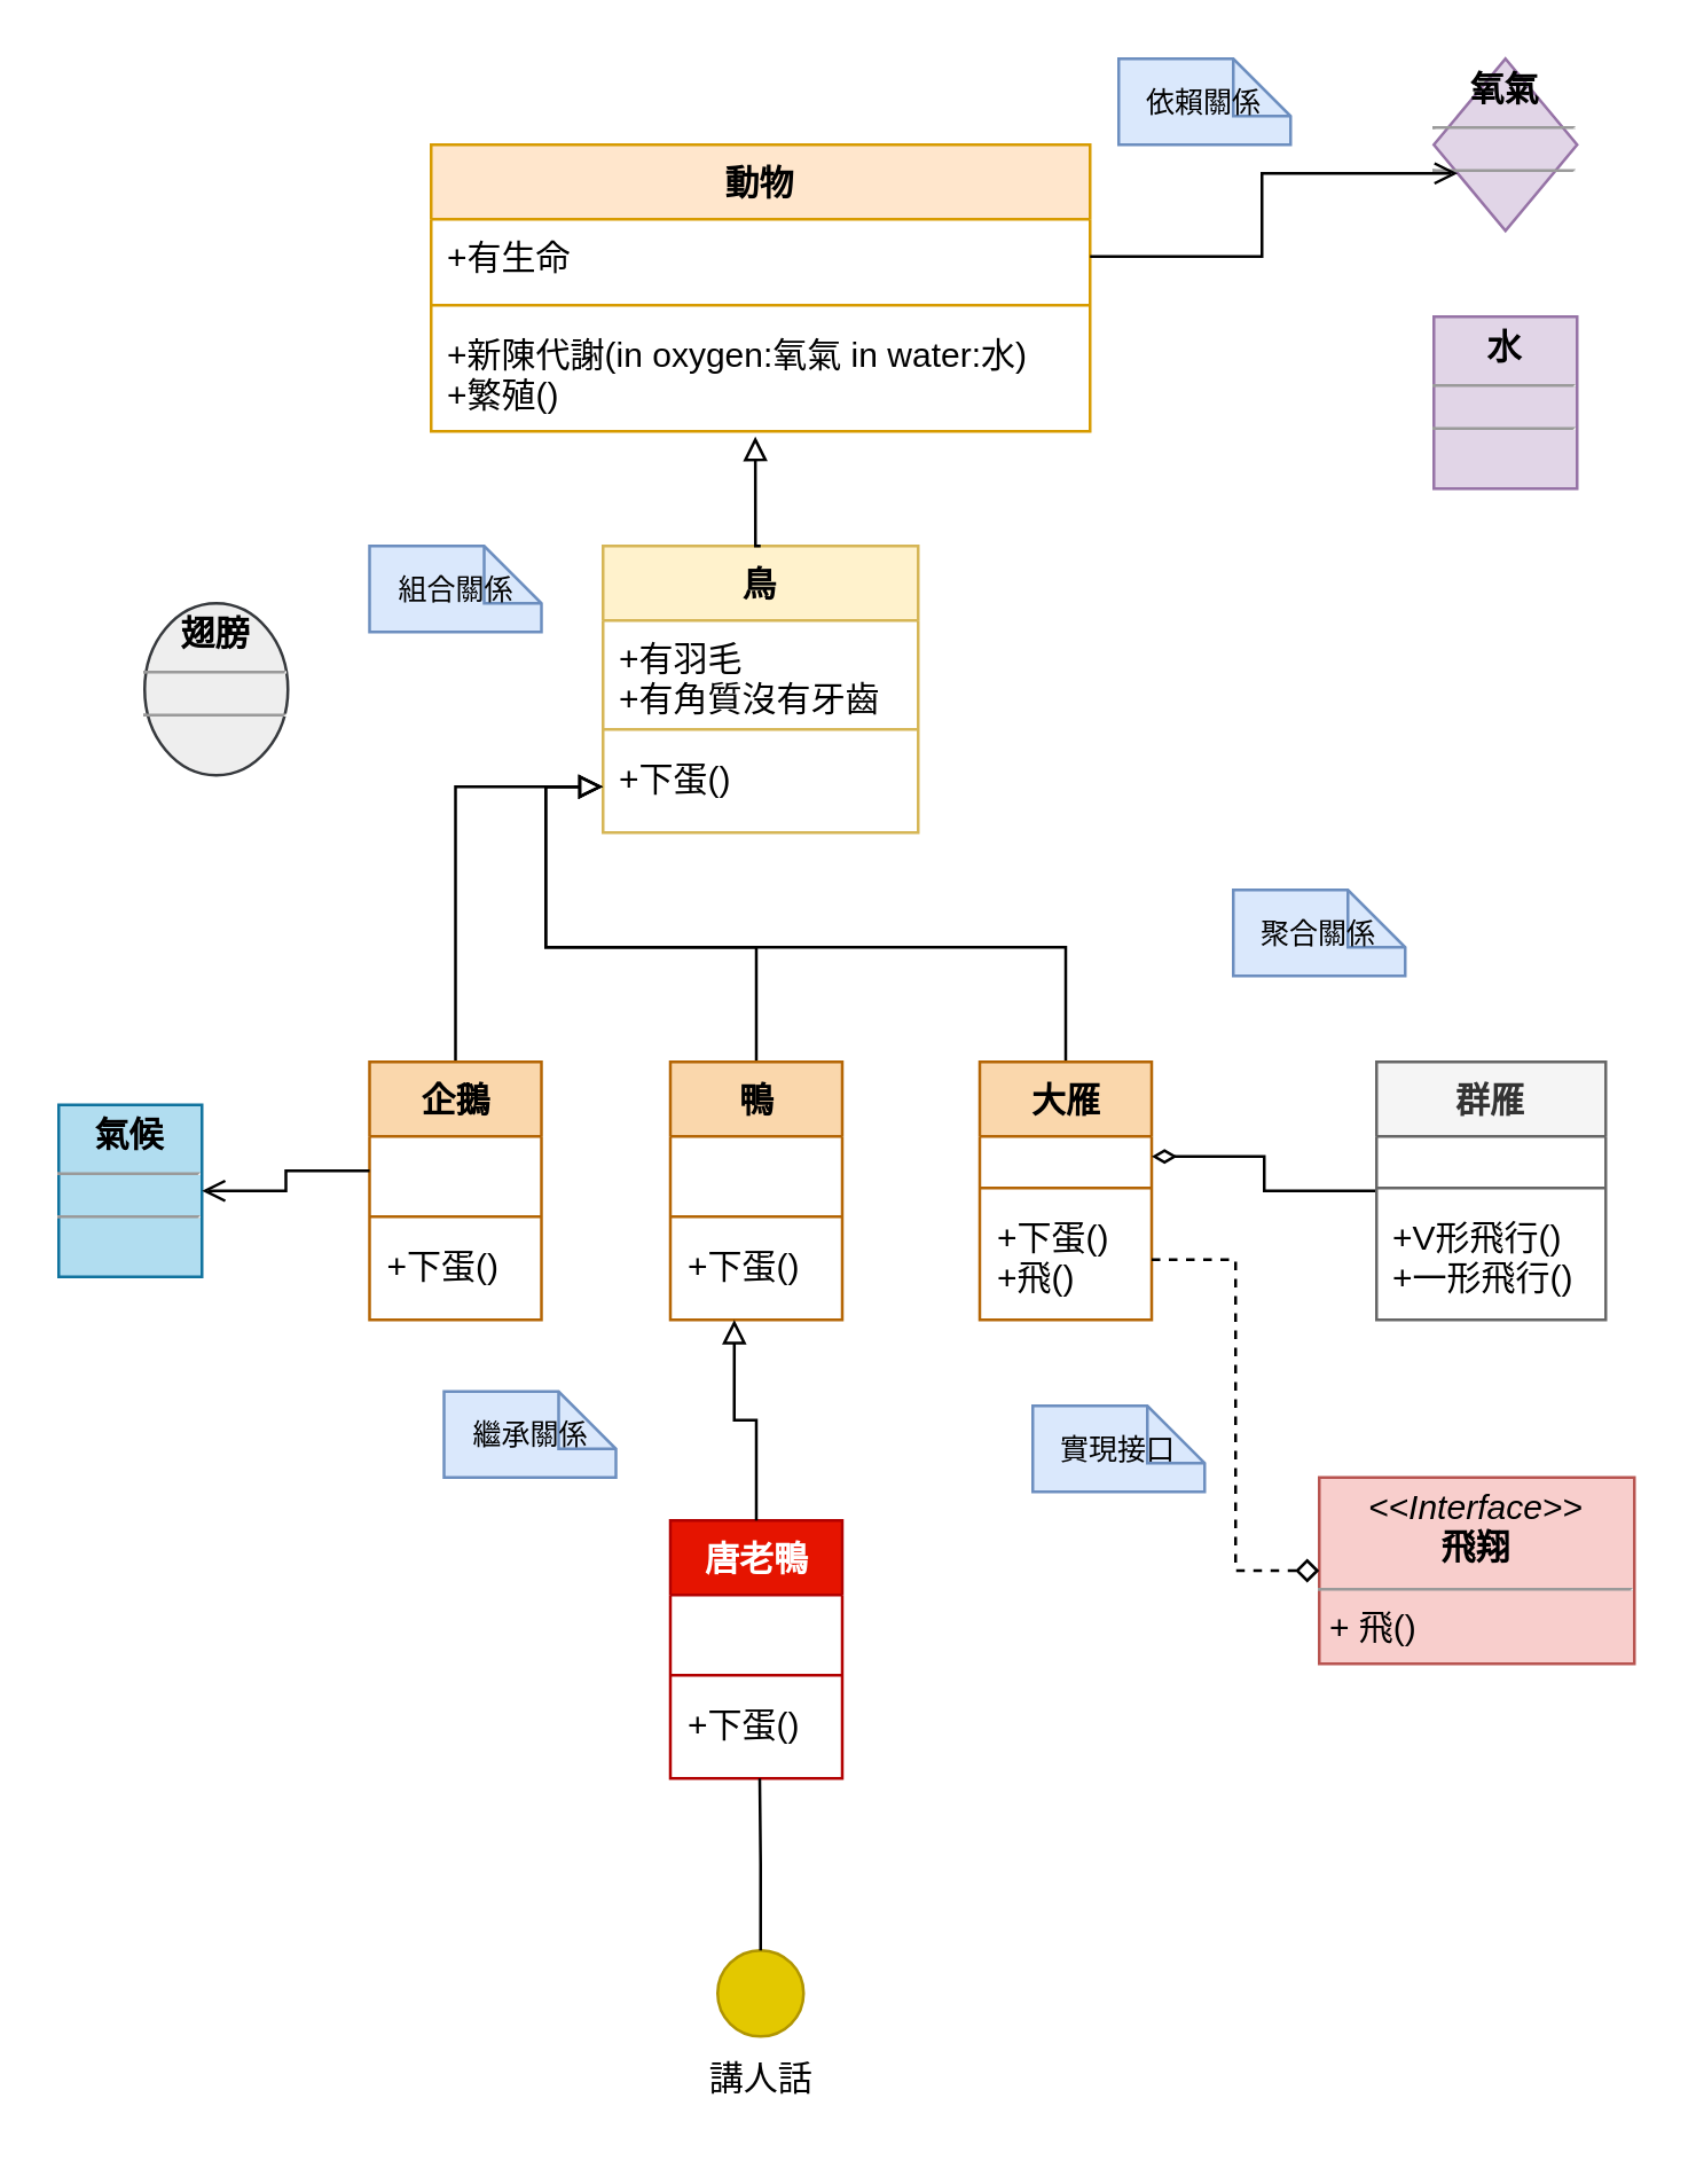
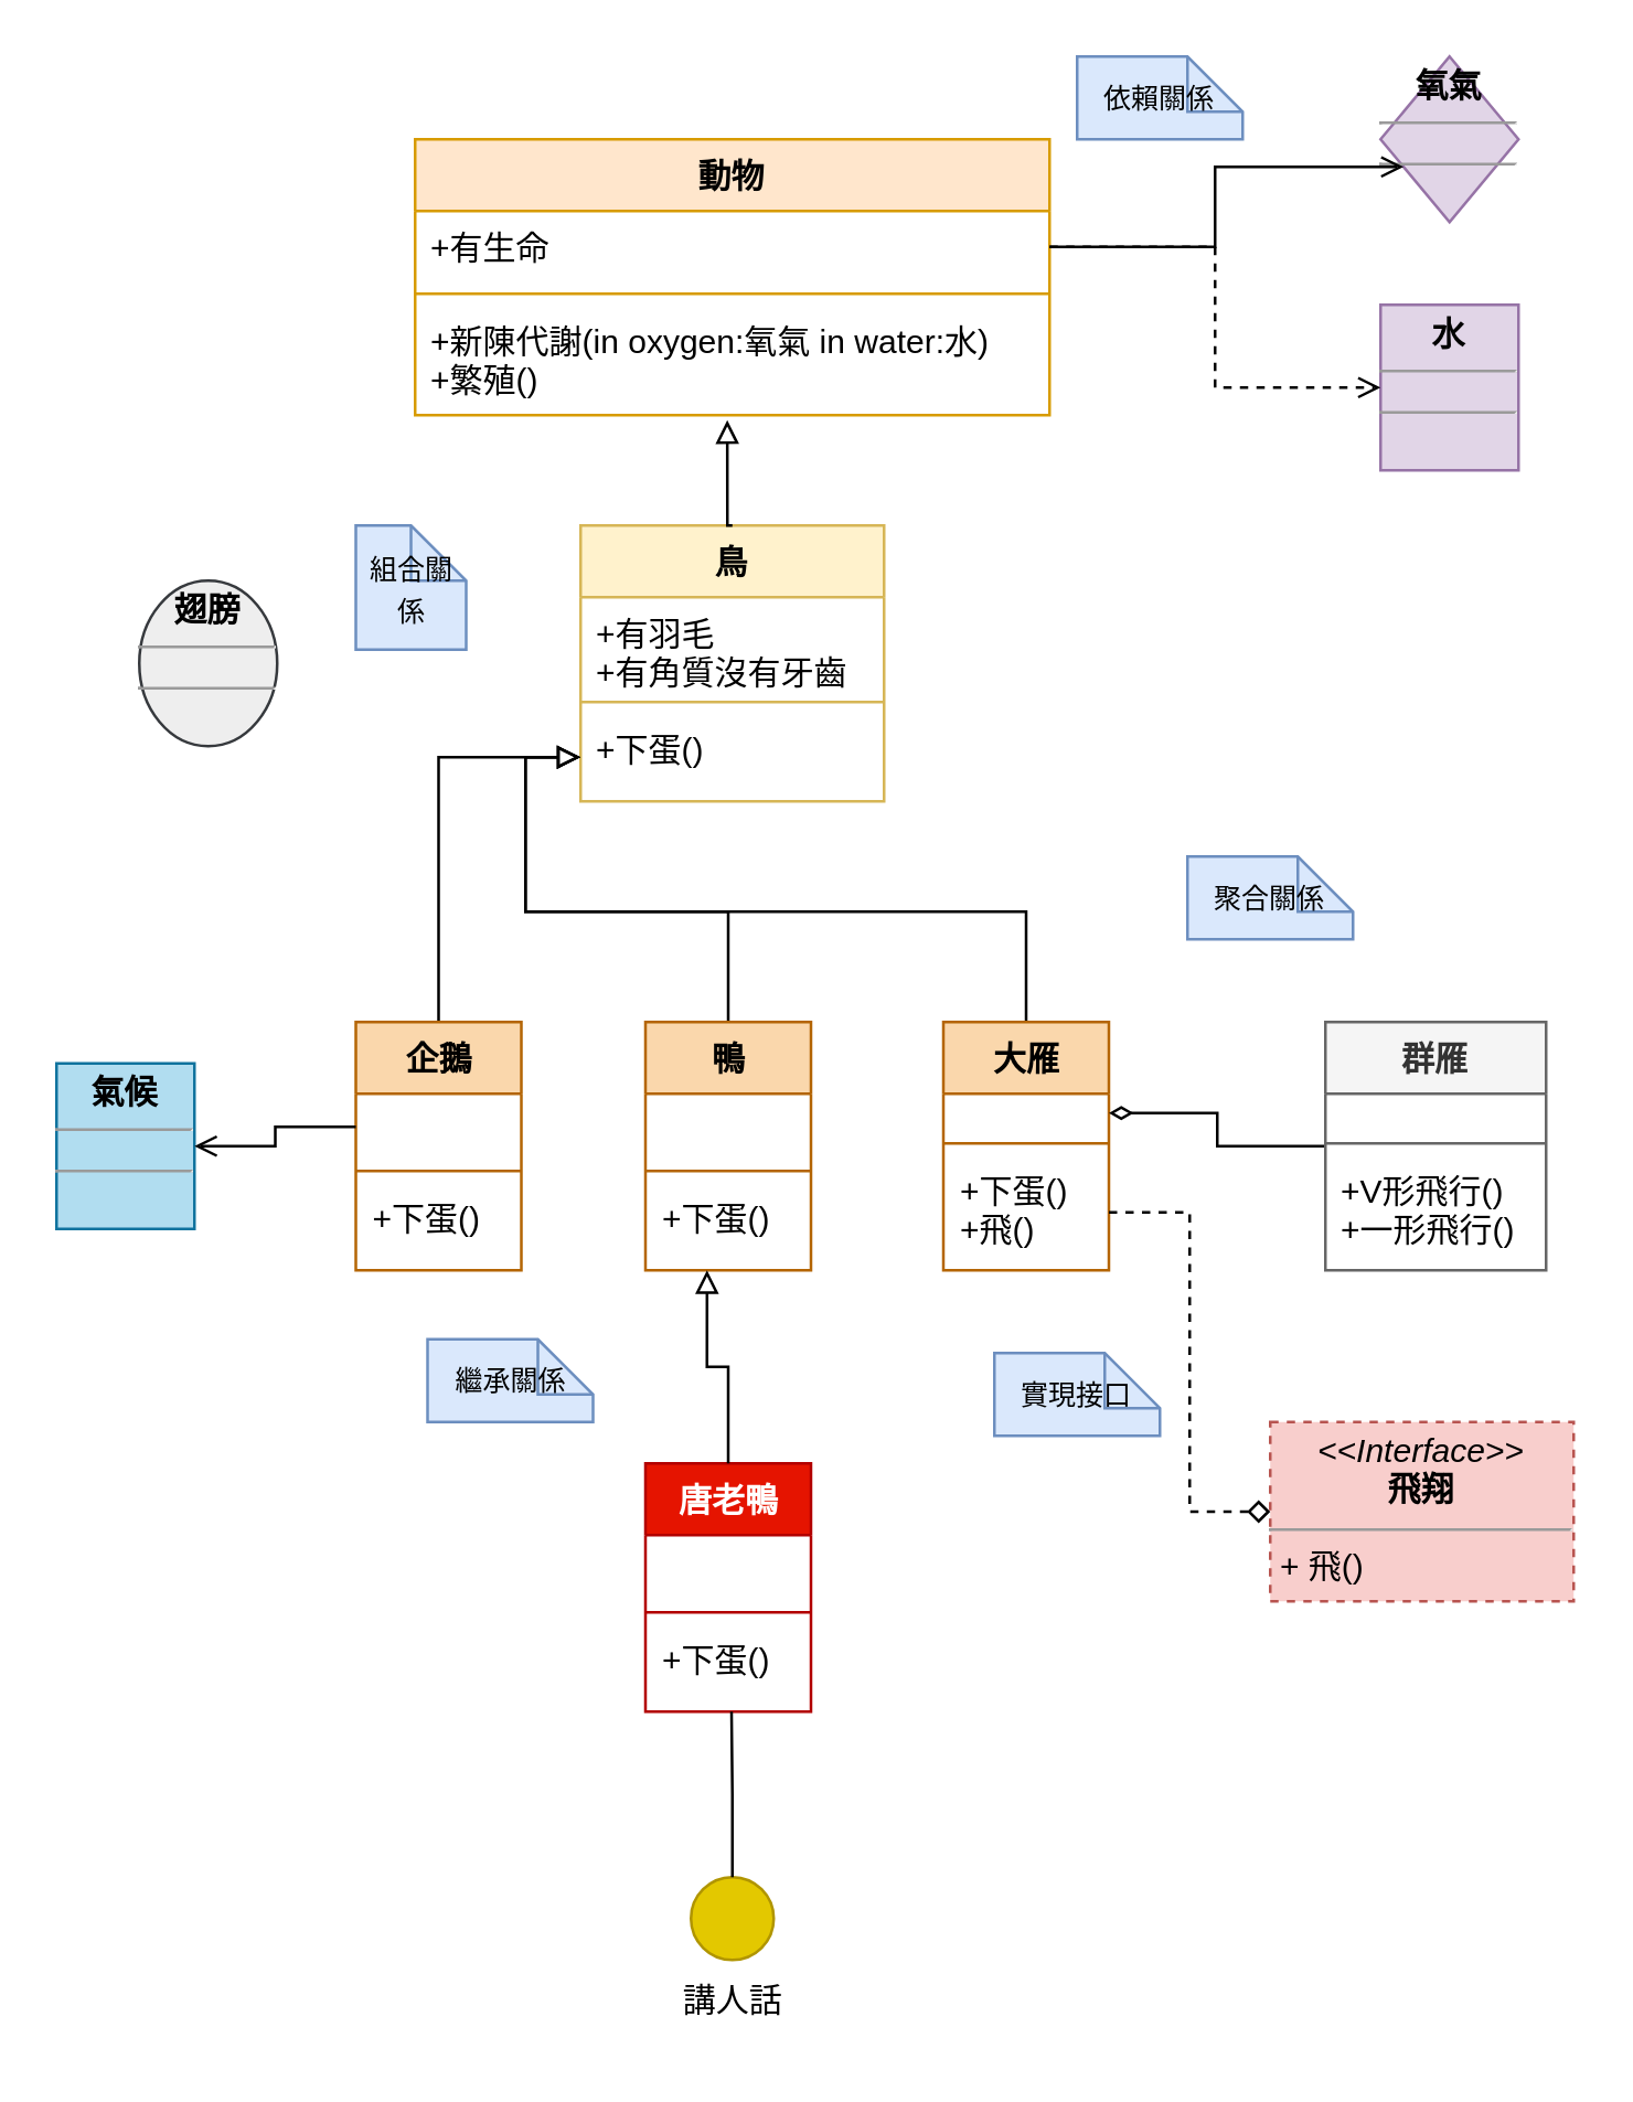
+ <mxCell id="9" style="edgeStyle=orthogonalEdgeStyle;rounded=0;orthogonalLoop=1;jettySize=auto;html=1;exitX=1;exitY=0.5;exitDx=0;exitDy=0;entryX=0;entryY=0.5;entryDx=0;entryDy=0;dashed=1;endArrow=open;endFill=0;" edge="1" parent="1" source="3" target="7"><mxGeometry relative="1" as="geometry" /></mxCell>
- <mxCell id="48" value="&lt;span style=&quot;font-size: 10px;&quot;&gt;組合關係&lt;/span&gt;" style="shape=note;size=20;whiteSpace=wrap;html=1;fillColor=#dae8fc;strokeColor=#6c8ebf;" vertex="1" parent="1"><mxGeometry x="128.5" y="190" width="60" height="30" as="geometry" /></mxCell>
+ <mxCell id="48" value="&lt;span style=&quot;font-size: 10px;&quot;&gt;組合關係&lt;/span&gt;" style="shape=note;size=20;whiteSpace=wrap;html=1;fillColor=#dae8fc;strokeColor=#6c8ebf;" vertex="1" parent="1"><mxGeometry x="128.5" y="190" width="40" height="45" as="geometry" /></mxCell>
- <mxCell id="38" value="&lt;p style=&quot;margin:0px;margin-top:4px;text-align:center;&quot;&gt;&lt;i&gt;&amp;lt;&amp;lt;Interface&amp;gt;&amp;gt;&lt;/i&gt;&lt;br&gt;&lt;b&gt;飛翔&lt;/b&gt;&lt;/p&gt;&lt;hr size=&quot;1&quot;&gt;&lt;p style=&quot;margin:0px;margin-left:4px;&quot;&gt;+ 飛()&lt;br&gt;&lt;/p&gt;&lt;p style=&quot;margin:0px;margin-left:4px;&quot;&gt;&lt;br&gt;&lt;/p&gt;" style="verticalAlign=top;align=left;overflow=fill;fontSize=12;fontFamily=Helvetica;html=1;whiteSpace=wrap;fillColor=#f8cecc;strokeColor=#b85450;" vertex="1" parent="1"><mxGeometry x="460" y="515" width="110" height="65" as="geometry" /></mxCell>
+ <mxCell id="38" value="&lt;p style=&quot;margin:0px;margin-top:4px;text-align:center;&quot;&gt;&lt;i&gt;&amp;lt;&amp;lt;Interface&amp;gt;&amp;gt;&lt;/i&gt;&lt;br&gt;&lt;b&gt;飛翔&lt;/b&gt;&lt;/p&gt;&lt;hr size=&quot;1&quot;&gt;&lt;p style=&quot;margin:0px;margin-left:4px;&quot;&gt;+ 飛()&lt;br&gt;&lt;/p&gt;&lt;p style=&quot;margin:0px;margin-left:4px;&quot;&gt;&lt;br&gt;&lt;/p&gt;" style="verticalAlign=top;align=left;overflow=fill;fontSize=12;fontFamily=Helvetica;html=1;whiteSpace=wrap;fillColor=#f8cecc;strokeColor=#b85450;dashed=1;" vertex="1" parent="1"><mxGeometry x="460" y="515" width="110" height="65" as="geometry" /></mxCell>
